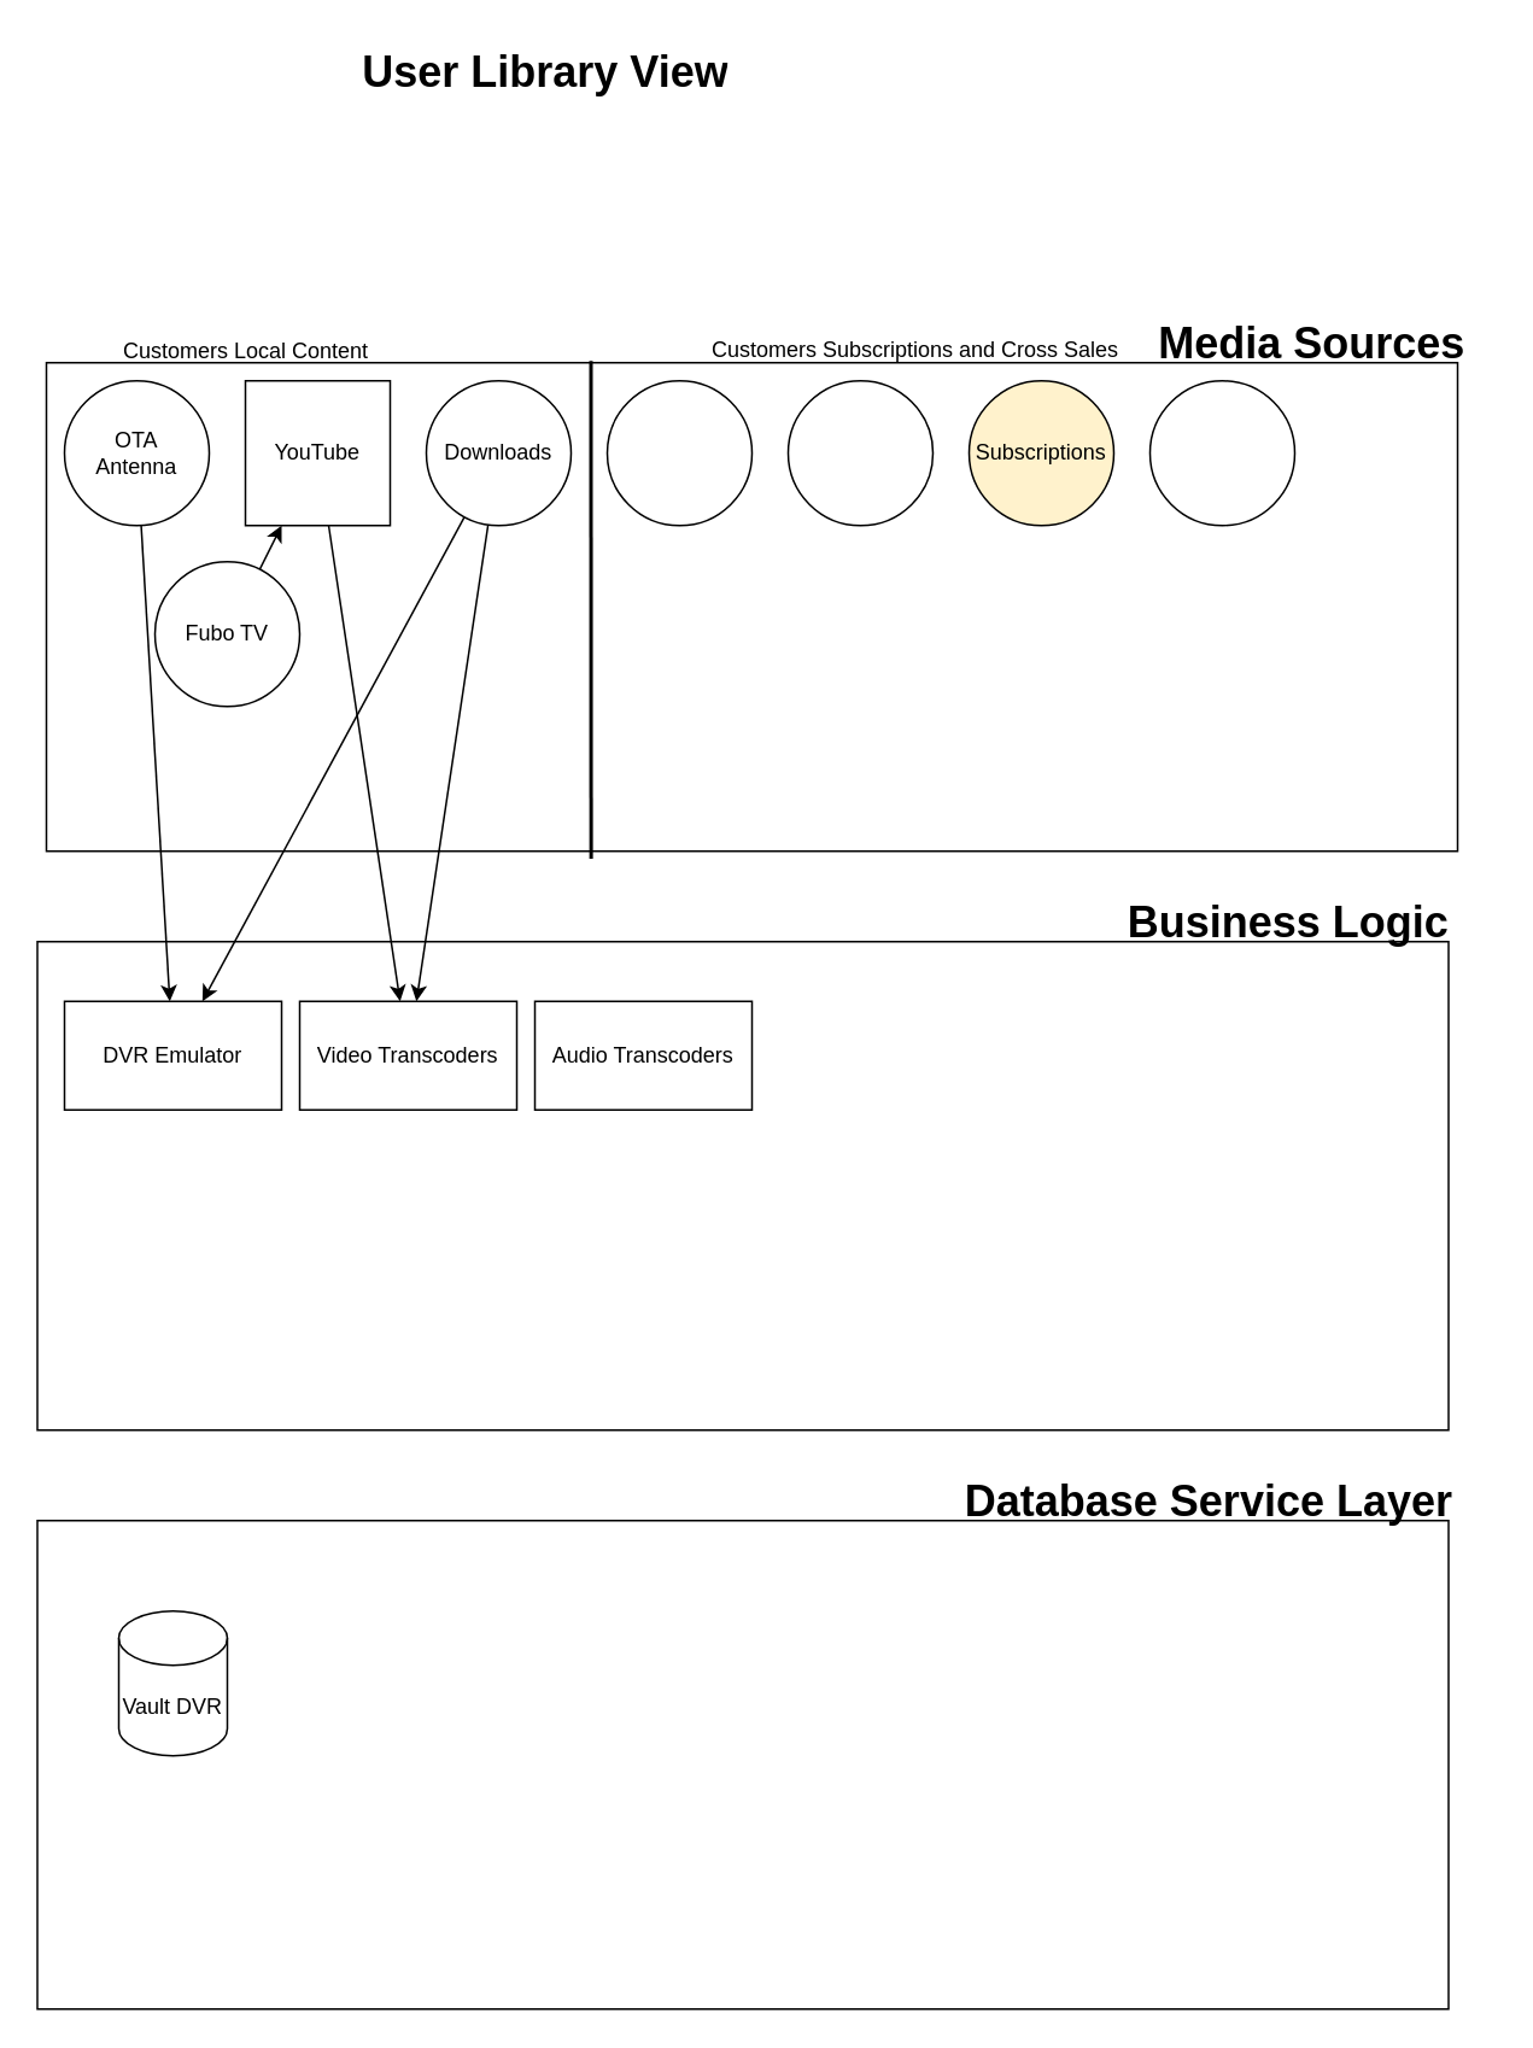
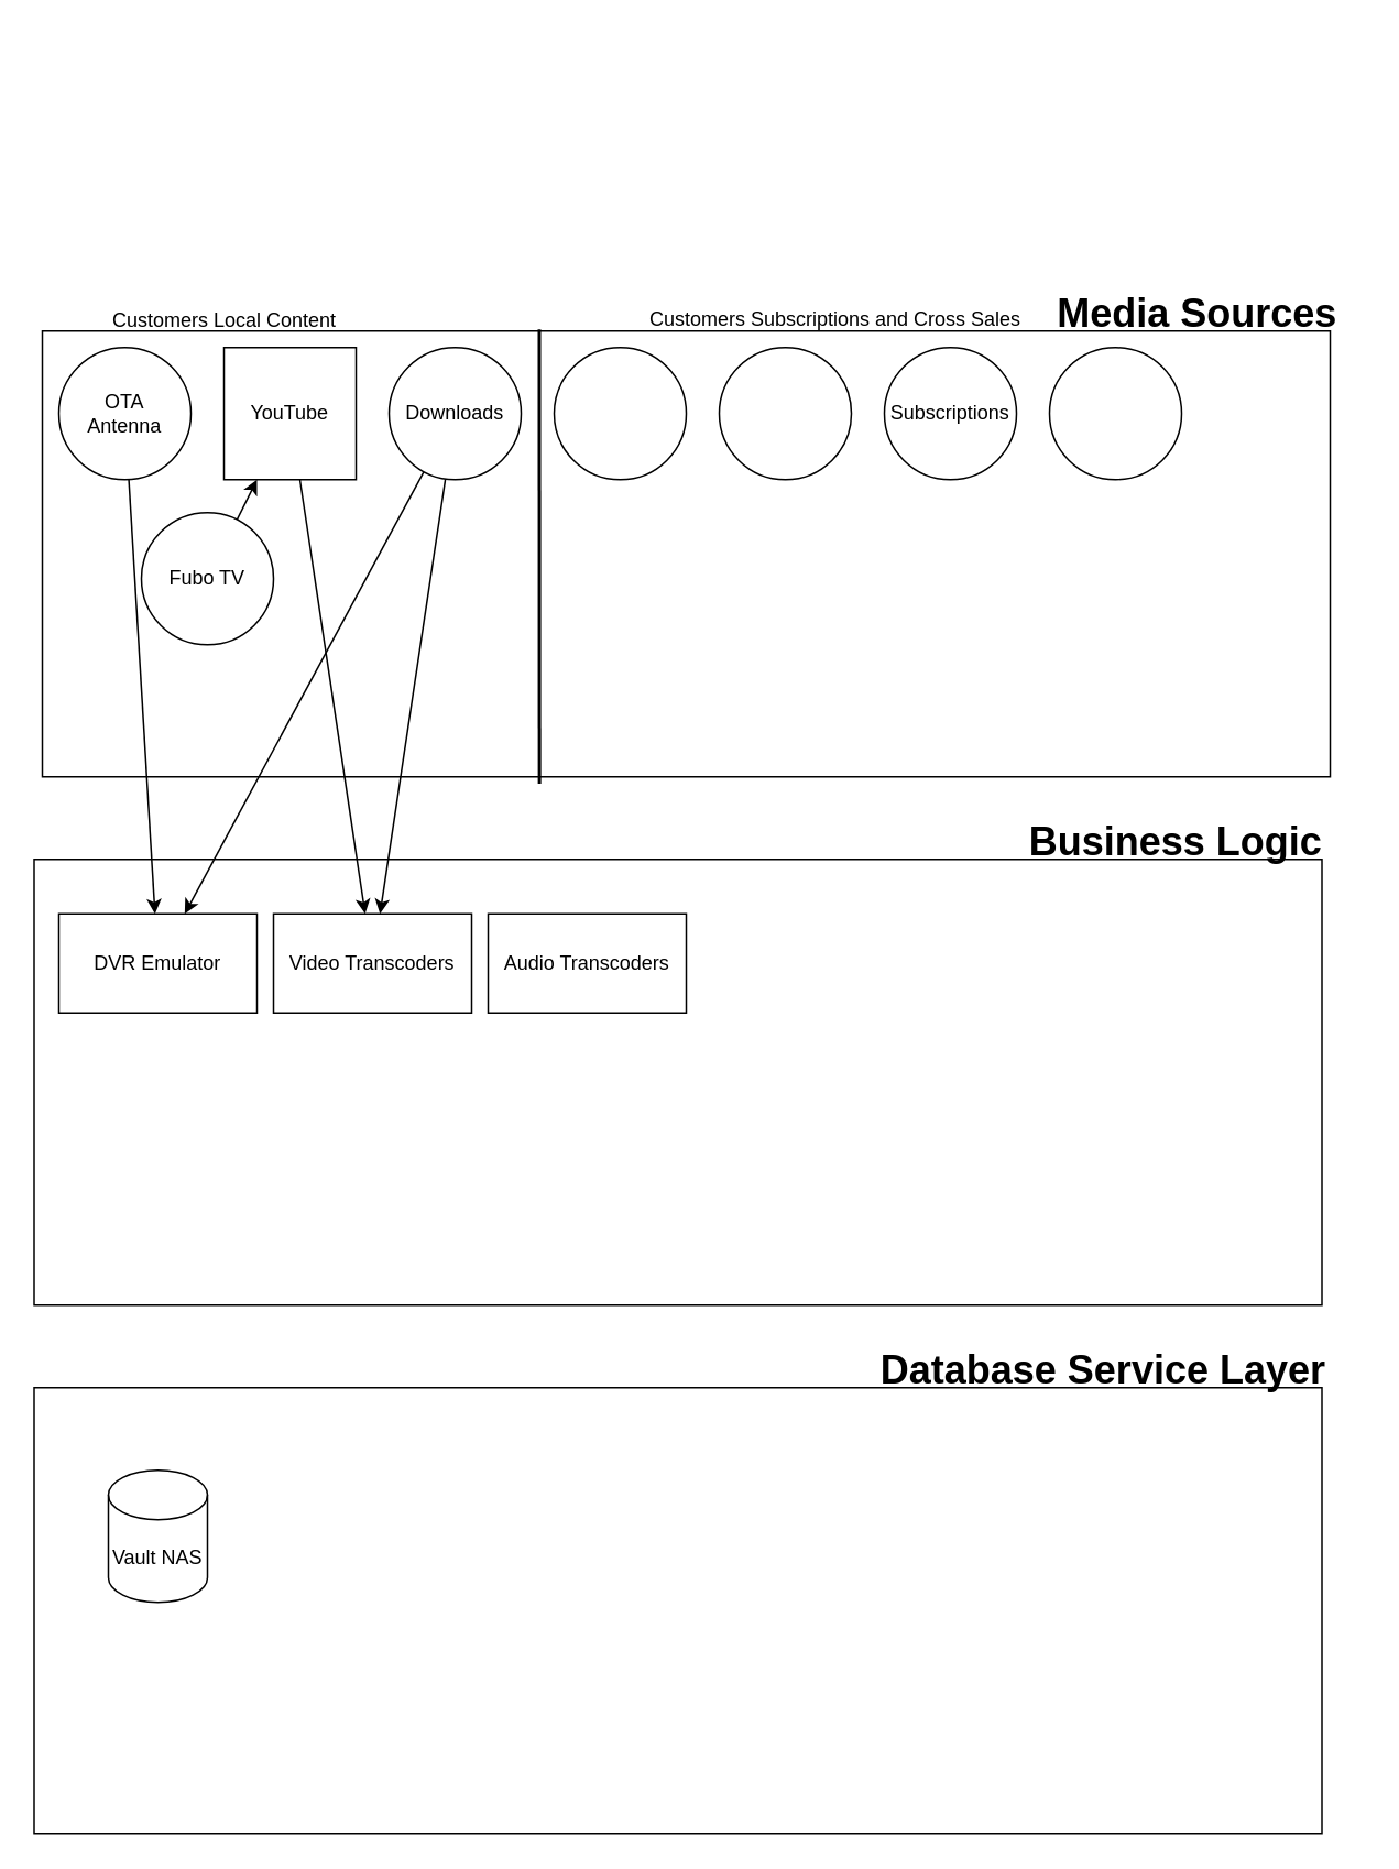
- <mxCell id="20" value="&lt;h1&gt;&lt;span style=&quot;background-color: initial;&quot;&gt;User Library View&lt;/span&gt;&lt;br&gt;&lt;/h1&gt;" style="text;html=1;strokeColor=none;fillColor=none;spacing=5;spacingTop=-20;whiteSpace=wrap;overflow=hidden;rounded=0;" parent="1" vertex="1"><mxGeometry x="195" y="20" width="305" height="120" as="geometry" /></mxCell>
- <mxCell id="15" value="Subscriptions" style="ellipse;whiteSpace=wrap;html=1;aspect=fixed;fillColor=#fff2cc;" parent="1" vertex="1"><mxGeometry x="535" y="210" width="80" height="80" as="geometry" /></mxCell>
+ <mxCell id="15" value="Subscriptions" style="ellipse;whiteSpace=wrap;html=1;aspect=fixed;" parent="1" vertex="1"><mxGeometry x="535" y="210" width="80" height="80" as="geometry" /></mxCell>
- <mxCell id="25" value="Vault DVR" style="shape=cylinder3;whiteSpace=wrap;html=1;boundedLbl=1;backgroundOutline=1;size=15;" parent="1" vertex="1"><mxGeometry x="65" y="890" width="60" height="80" as="geometry" /></mxCell>
+ <mxCell id="25" value="Vault NAS" style="shape=cylinder3;whiteSpace=wrap;html=1;boundedLbl=1;backgroundOutline=1;size=15;" parent="1" vertex="1"><mxGeometry x="65" y="890" width="60" height="80" as="geometry" /></mxCell>
